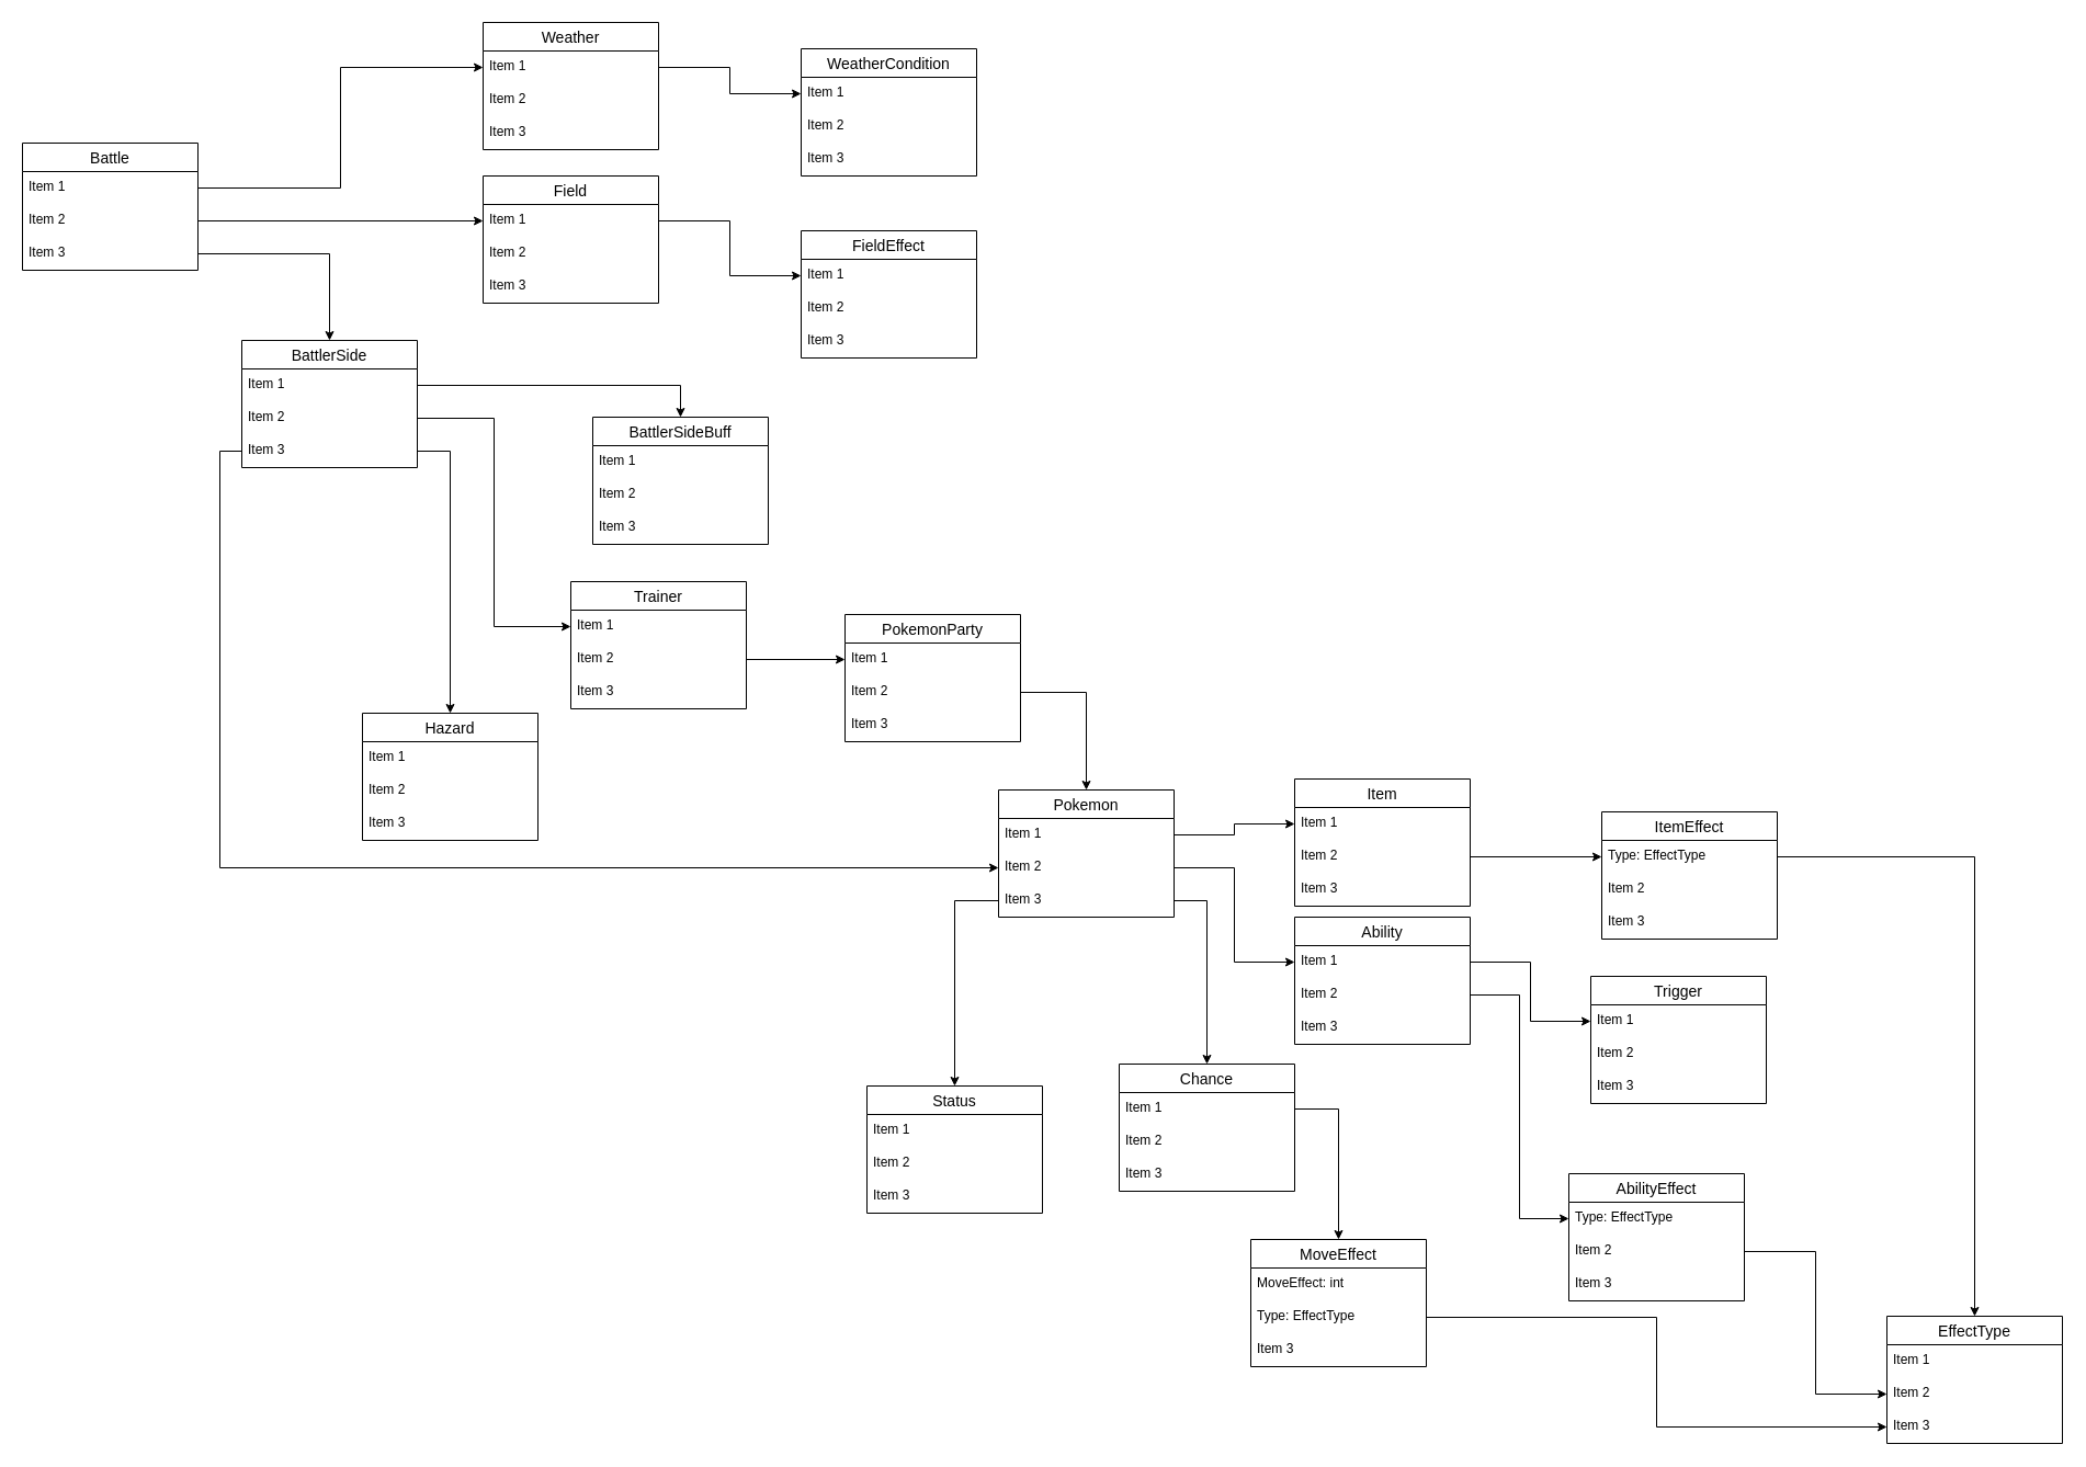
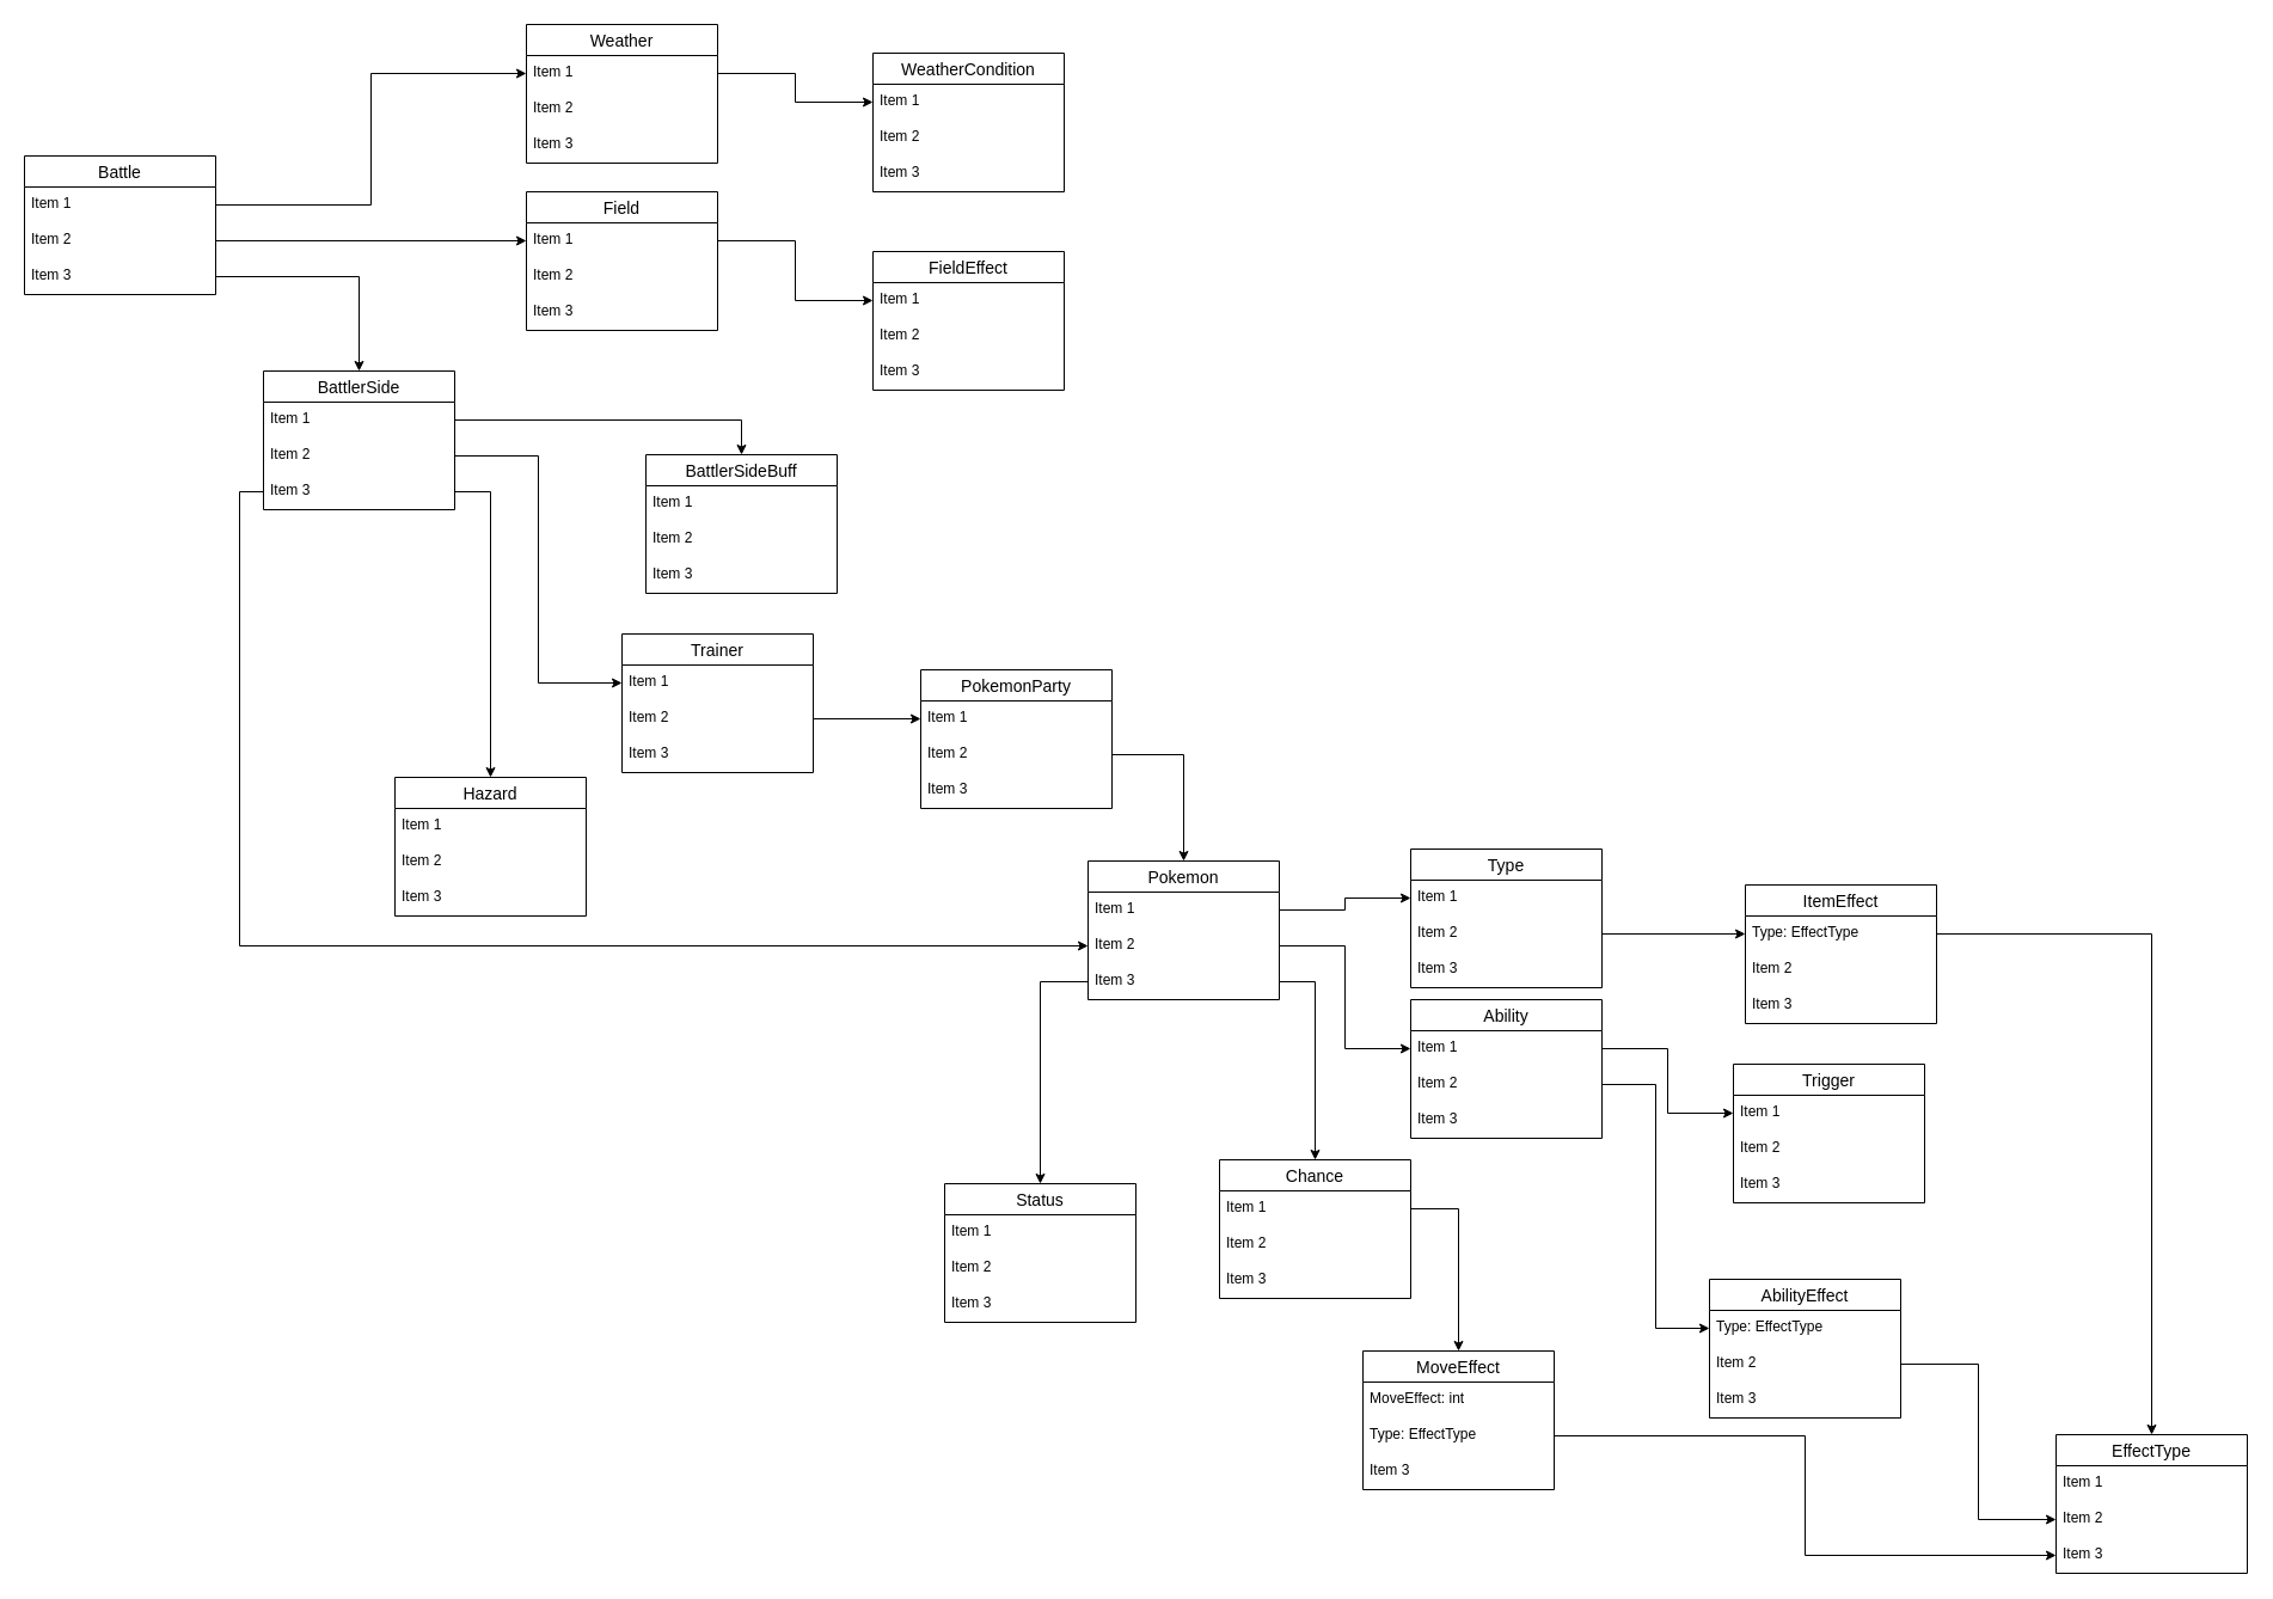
- <mxCell id="18" value="Item" style="swimlane;fontStyle=0;childLayout=stackLayout;horizontal=1;startSize=26;horizontalStack=0;resizeParent=1;resizeParentMax=0;resizeLast=0;collapsible=1;marginBottom=0;align=center;fontSize=14;" vertex="1" parent="1"><mxGeometry x="1180" y="710" width="160" height="116" as="geometry" /></mxCell>
+ <mxCell id="18" value="Type" style="swimlane;fontStyle=0;childLayout=stackLayout;horizontal=1;startSize=26;horizontalStack=0;resizeParent=1;resizeParentMax=0;resizeLast=0;collapsible=1;marginBottom=0;align=center;fontSize=14;" vertex="1" parent="1"><mxGeometry x="1180" y="710" width="160" height="116" as="geometry" /></mxCell>
